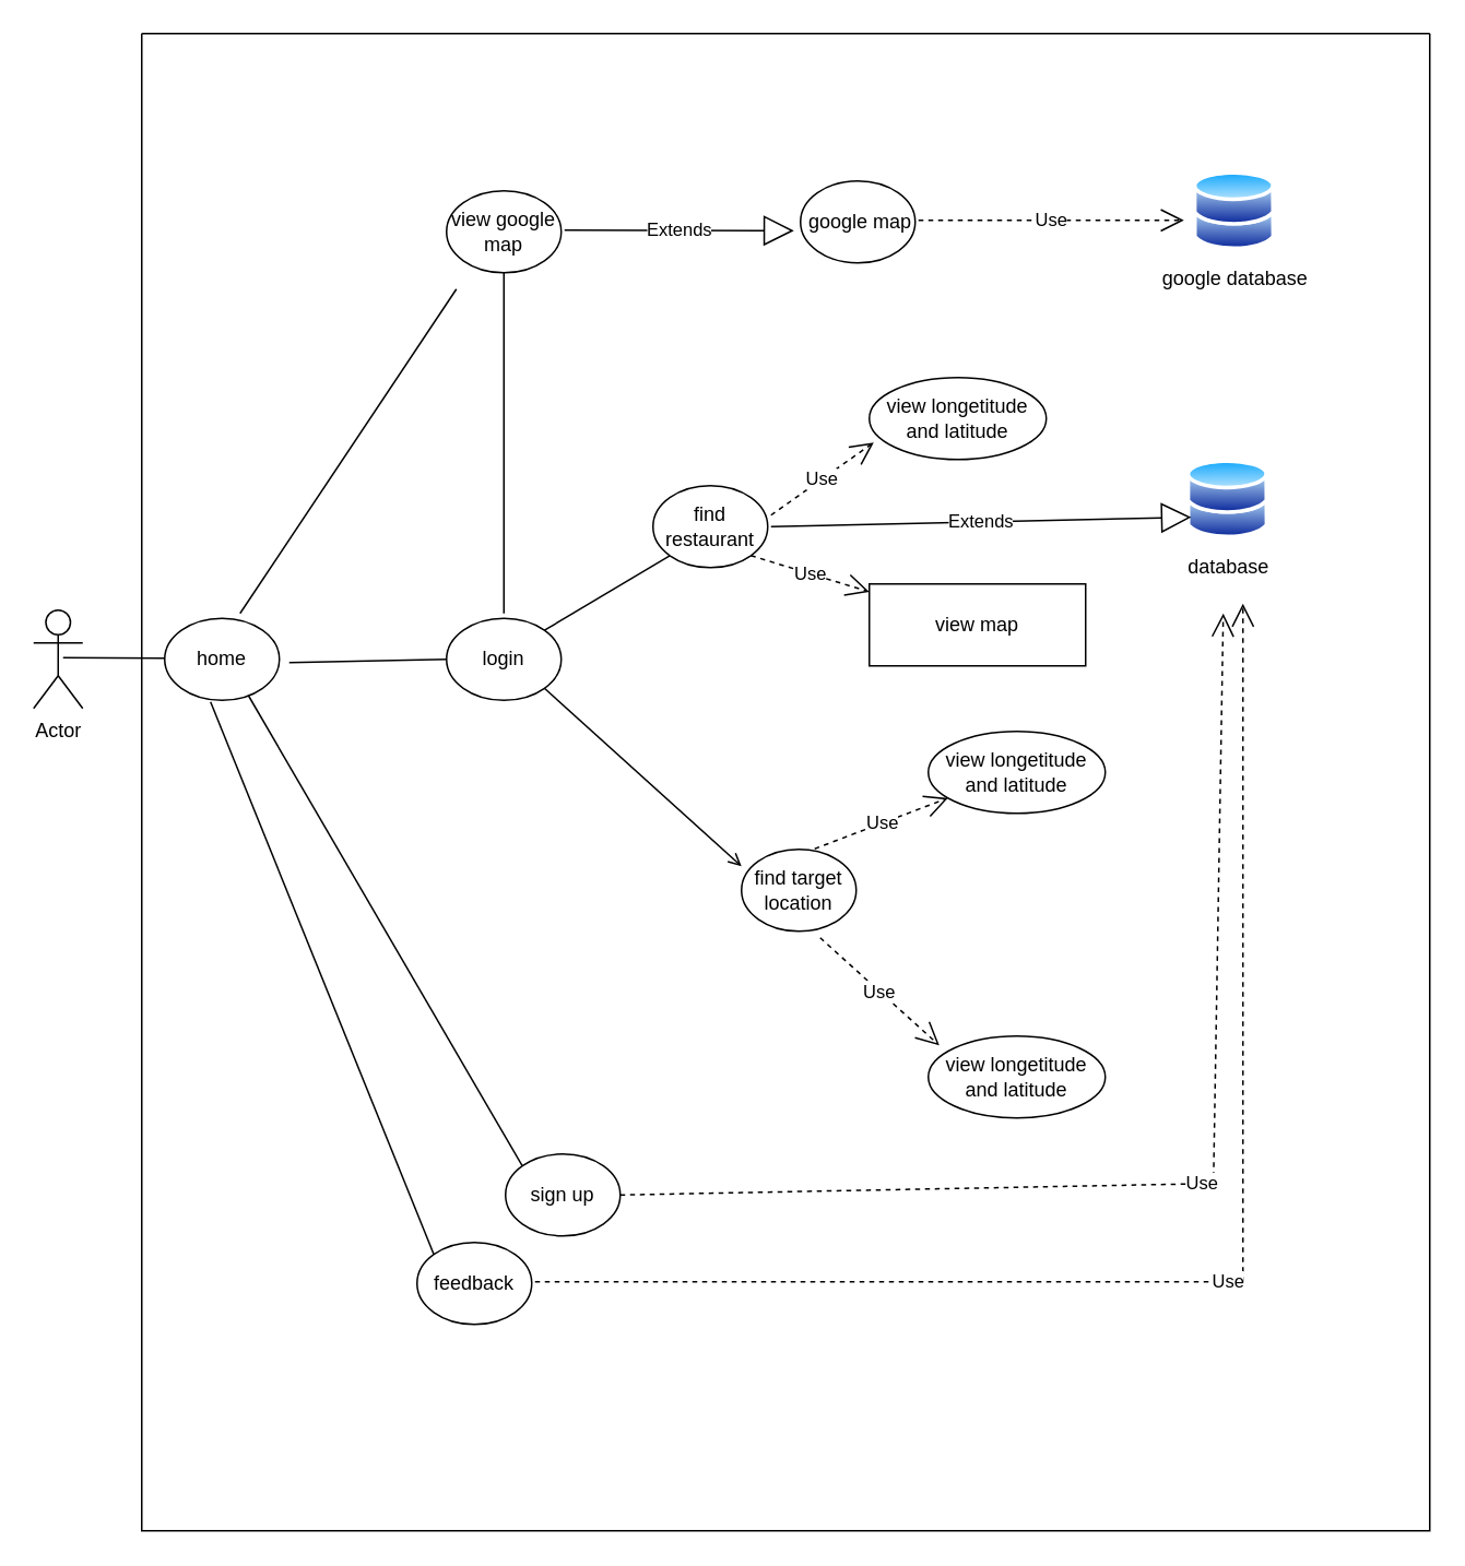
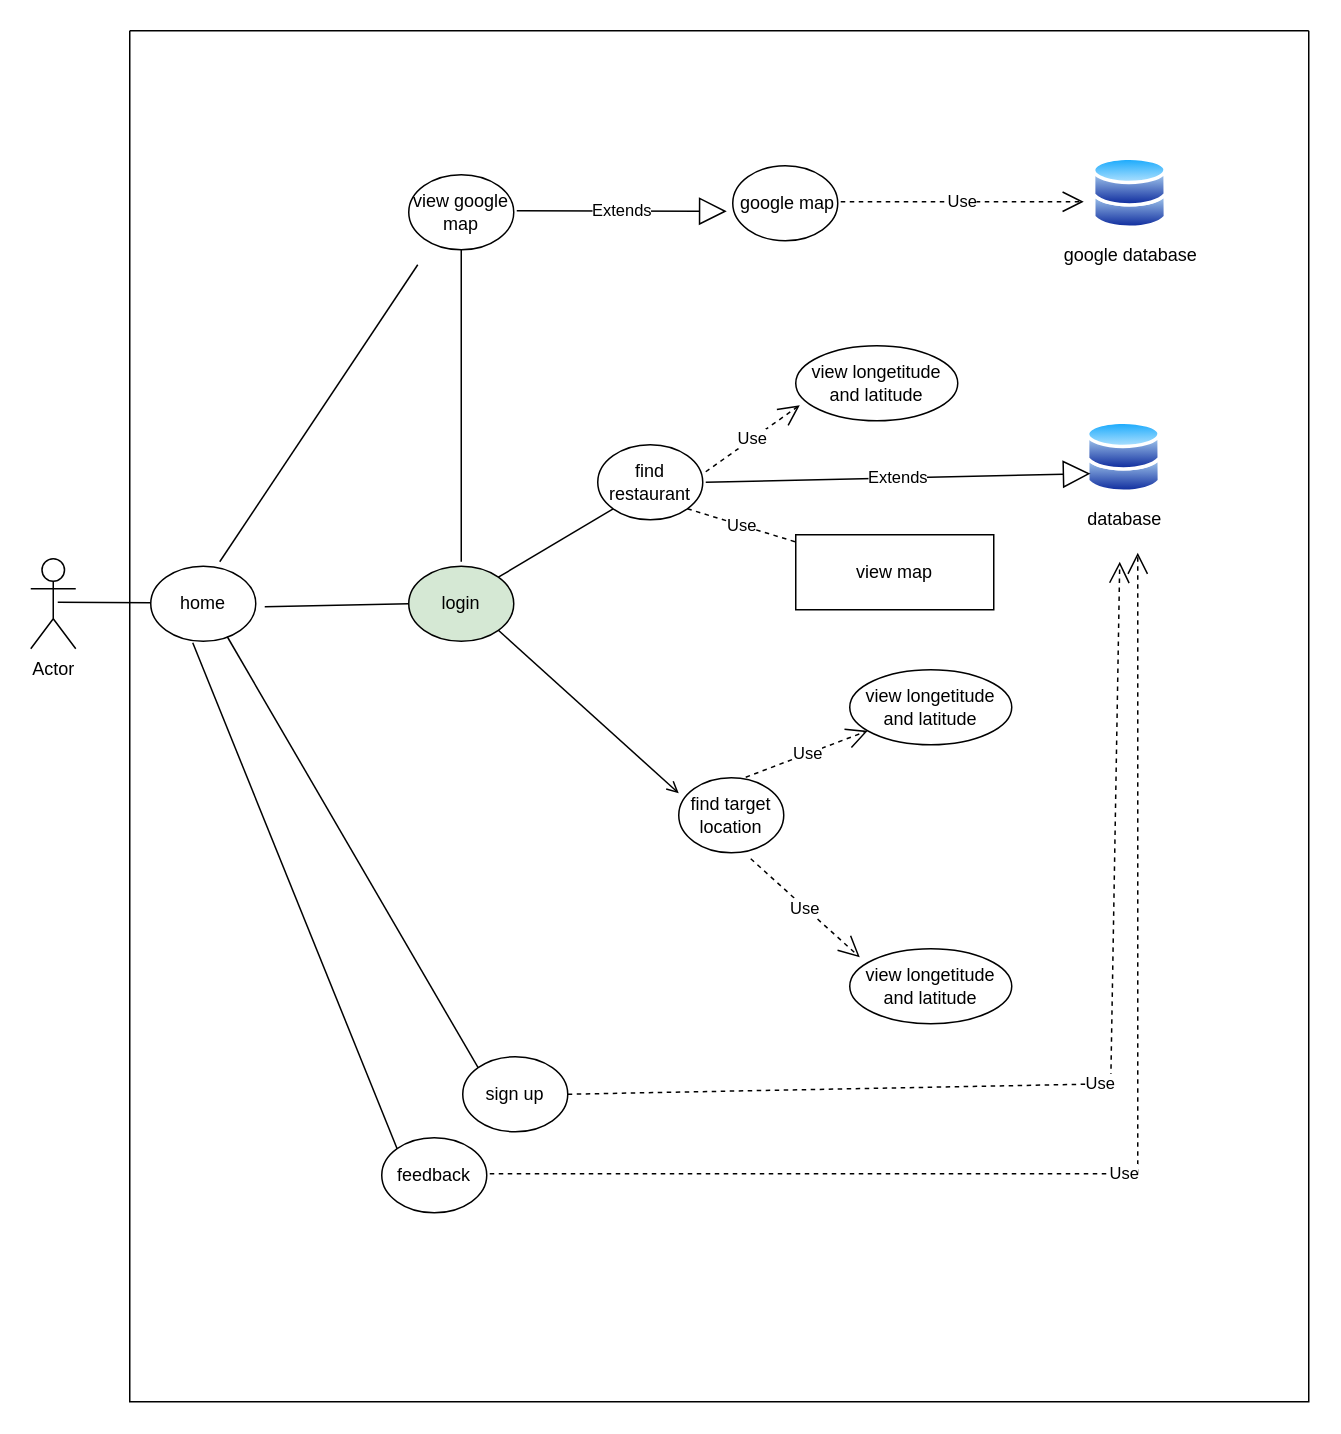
- <mxCell id="25" value="Use" style="endArrow=open;endSize=12;dashed=1;html=1;rounded=0;exitX=1;exitY=1;exitDx=0;exitDy=0;" parent="1" source="9" target="11" edge="1"><mxGeometry width="160" relative="1" as="geometry"><mxPoint x="350" y="350" as="sourcePoint" /><mxPoint x="510" y="350" as="targetPoint" /></mxGeometry></mxCell>
+ <mxCell id="25" value="Use" style="endArrow=none;endSize=12;dashed=1;html=1;rounded=0;exitX=1;exitY=1;exitDx=0;exitDy=0;" parent="1" source="9" target="11" edge="1"><mxGeometry width="160" relative="1" as="geometry"><mxPoint x="350" y="350" as="sourcePoint" /><mxPoint x="510" y="350" as="targetPoint" /></mxGeometry></mxCell>
- <mxCell id="6" value="login" style="ellipse;whiteSpace=wrap;html=1;" parent="1" vertex="1"><mxGeometry x="272" y="377" width="70" height="50" as="geometry" /></mxCell>
+ <mxCell id="6" value="login" style="ellipse;whiteSpace=wrap;html=1;fillColor=#d5e8d4;" parent="1" vertex="1"><mxGeometry x="272" y="377" width="70" height="50" as="geometry" /></mxCell>
